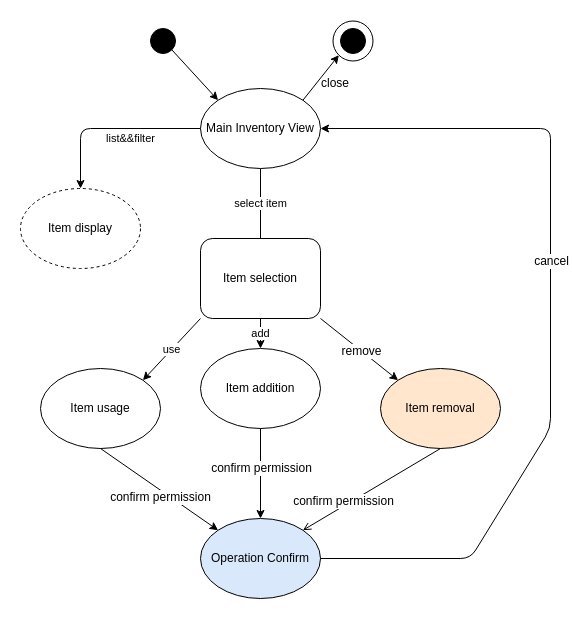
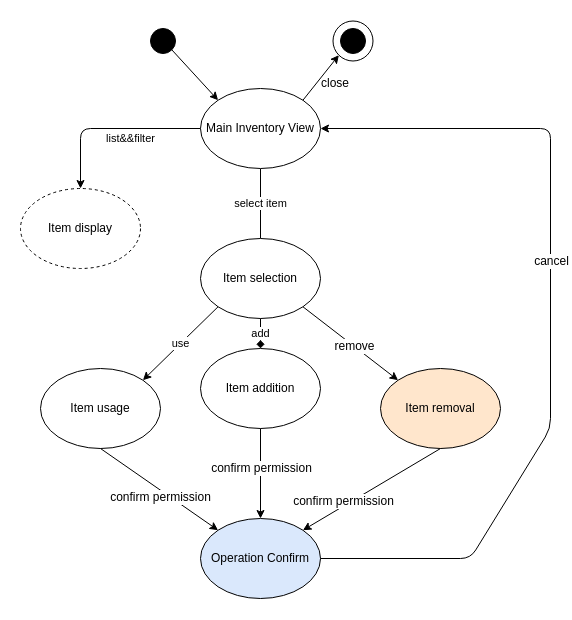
- <mxCell id="10" value="Item selection" style="whiteSpace=wrap;html=1;rounded=1;" vertex="1" parent="1"><mxGeometry x="200" y="238" width="120" height="80" as="geometry" /></mxCell>
+ <mxCell id="10" value="Item selection" style="ellipse;whiteSpace=wrap;html=1;" vertex="1" parent="1"><mxGeometry x="200" y="238" width="120" height="80" as="geometry" /></mxCell>
- <mxCell id="18" value="add" style="endArrow=classic;html=1;entryX=0.5;entryY=0;entryDx=0;entryDy=0;exitX=0.5;exitY=1;exitDx=0;exitDy=0;" edge="1" parent="1" source="10" target="12"><mxGeometry width="50" height="50" relative="1" as="geometry"><mxPoint x="227.574" y="316.284" as="sourcePoint" /><mxPoint x="142.426" y="349.716" as="targetPoint" /></mxGeometry></mxCell>
+ <mxCell id="18" value="add" style="endArrow=diamond;html=1;entryX=0.5;entryY=0;entryDx=0;entryDy=0;exitX=0.5;exitY=1;exitDx=0;exitDy=0;" edge="1" parent="1" source="10" target="12"><mxGeometry width="50" height="50" relative="1" as="geometry"><mxPoint x="227.574" y="316.284" as="sourcePoint" /><mxPoint x="142.426" y="349.716" as="targetPoint" /></mxGeometry></mxCell>
- <mxCell id="25" value="" style="endArrow=open;html=1;entryX=1;entryY=0;entryDx=0;entryDy=0;exitX=0.5;exitY=1;exitDx=0;exitDy=0;" edge="1" parent="1" source="11" target="13"><mxGeometry width="50" height="50" relative="1" as="geometry"><mxPoint x="120" y="468" as="sourcePoint" /><mxPoint x="237.574" y="549.716" as="targetPoint" /></mxGeometry></mxCell>
+ <mxCell id="25" value="" style="endArrow=classic;html=1;entryX=1;entryY=0;entryDx=0;entryDy=0;exitX=0.5;exitY=1;exitDx=0;exitDy=0;" edge="1" parent="1" source="11" target="13"><mxGeometry width="50" height="50" relative="1" as="geometry"><mxPoint x="120" y="468" as="sourcePoint" /><mxPoint x="237.574" y="549.716" as="targetPoint" /></mxGeometry></mxCell>
